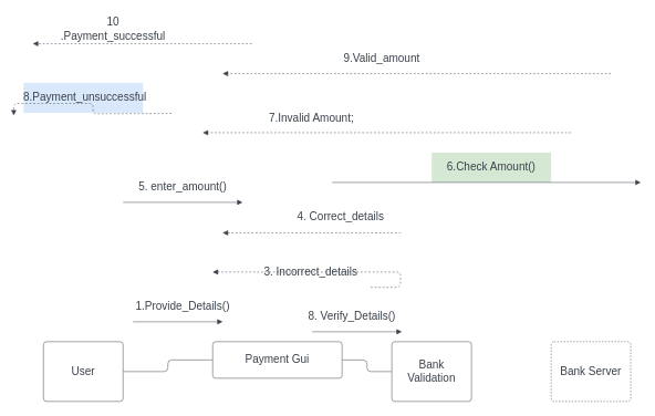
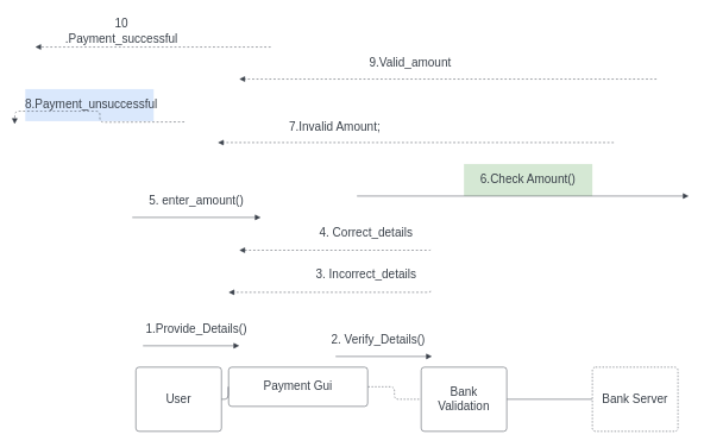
- <mxCell id="2" value="3. Incorrect_details" style="html=1;overflow=block;blockSpacing=1;whiteSpace=wrap;fontSize=16.7;fontColor=#3a414a;spacing=0;fillColor=#ffffff;strokeWidth=1.5;strokeColor=none;" vertex="1" parent="1"><mxGeometry x="378" y="387" width="180" height="45" as="geometry" /></mxCell>
+ <mxCell id="2" value="3. Incorrect_details" style="html=1;overflow=block;blockSpacing=1;whiteSpace=wrap;fontSize=16.7;fontColor=#3a414a;spacing=0;fillColor=#ffffff;strokeWidth=1.5;strokeColor=none;" vertex="1" parent="1"><mxGeometry x="423" y="362" width="180" height="45" as="geometry" /></mxCell>
- <mxCell id="4" value="8. Verify_Details()" style="html=1;overflow=block;blockSpacing=1;whiteSpace=wrap;fontSize=16.7;fontColor=#3a414a;spacing=0;fillColor=#ffffff;strokeWidth=1.5;strokeColor=none;" vertex="1" parent="1"><mxGeometry x="440" y="454" width="180" height="45" as="geometry" /></mxCell>
+ <mxCell id="4" value="2. Verify_Details()" style="html=1;overflow=block;blockSpacing=1;whiteSpace=wrap;fontSize=16.7;fontColor=#3a414a;spacing=0;fillColor=#ffffff;strokeWidth=1.5;strokeColor=none;" vertex="1" parent="1"><mxGeometry x="440" y="454" width="180" height="45" as="geometry" /></mxCell>
- <mxCell id="16" value="" style="html=1;jettySize=18;whiteSpace=wrap;fontSize=13;strokeColor=#3a414a;strokeOpacity=100;strokeWidth=0.8;rounded=1;arcSize=12;edgeStyle=orthogonalEdgeStyle;startArrow=none;endArrow=none;exitX=1.003;exitY=0.5;exitPerimeter=0;entryX=-0.003;entryY=0.5;entryPerimeter=0;" edge="1" parent="1" source="11" target="12"><mxGeometry width="100" height="100" relative="1" as="geometry"><Array as="points" /></mxGeometry></mxCell>
+ <mxCell id="16" value="" style="html=1;jettySize=18;whiteSpace=wrap;fontSize=13;strokeColor=#3a414a;strokeOpacity=100;strokeWidth=0.8;rounded=1;arcSize=12;edgeStyle=orthogonalEdgeStyle;startArrow=none;endArrow=none;exitX=1.003;exitY=0.5;exitPerimeter=0;entryX=-0.003;entryY=0.5;entryPerimeter=0;dashed=1;" edge="1" parent="1" source="11" target="12"><mxGeometry width="100" height="100" relative="1" as="geometry"><Array as="points" /></mxGeometry></mxCell>
- <mxCell id="10" value="User" style="html=1;overflow=block;blockSpacing=1;whiteSpace=wrap;fontSize=16.7;fontColor=#3a414a;spacing=3.8;strokeColor=#3a414a;strokeOpacity=100;rounded=1;absoluteArcSize=1;arcSize=9;strokeWidth=0.8;" vertex="1" parent="1"><mxGeometry x="65" y="514" width="120" height="90" as="geometry" /></mxCell>
+ <mxCell id="10" value="User" style="html=1;overflow=block;blockSpacing=1;whiteSpace=wrap;fontSize=16.7;fontColor=#3a414a;spacing=3.8;strokeColor=#3a414a;strokeOpacity=100;rounded=1;absoluteArcSize=1;arcSize=9;strokeWidth=0.8;" vertex="1" parent="1"><mxGeometry x="190" y="514" width="120" height="90" as="geometry" /></mxCell>
+ <mxCell id="17" value="" style="html=1;jettySize=18;whiteSpace=wrap;fontSize=13;strokeColor=#3a414a;strokeOpacity=100;strokeWidth=0.8;rounded=1;arcSize=12;edgeStyle=orthogonalEdgeStyle;startArrow=none;endArrow=none;exitX=1.003;exitY=0.5;exitPerimeter=0;entryX=-0.003;entryY=0.5;entryPerimeter=0;" edge="1" parent="1" source="12" target="13"><mxGeometry width="100" height="100" relative="1" as="geometry"><Array as="points" /></mxGeometry></mxCell>
